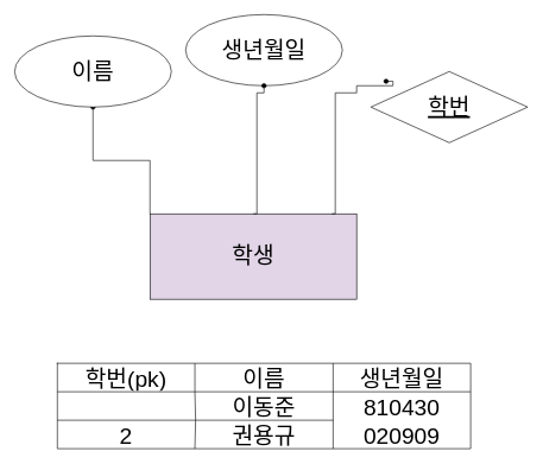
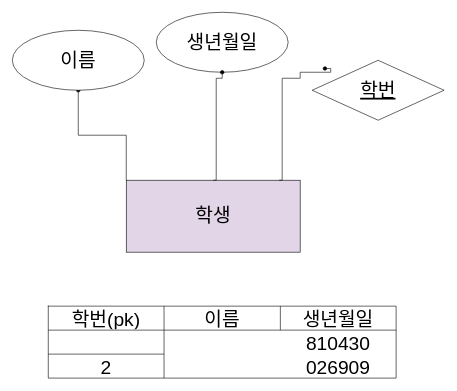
- <mxCell id="15" value="이동준" style="shape=partialRectangle;html=1;whiteSpace=wrap;connectable=0;fillColor=none;top=0;left=0;bottom=0;right=0;overflow=hidden;pointerEvents=1;fontSize=32;" vertex="1" parent="14"><mxGeometry x="193" width="194" height="40" as="geometry"><mxRectangle width="194" height="40" as="alternateBounds" /></mxGeometry></mxCell>
- <mxCell id="19" value="권용규" style="shape=partialRectangle;html=1;whiteSpace=wrap;connectable=0;fillColor=none;top=0;left=0;bottom=0;right=0;overflow=hidden;pointerEvents=1;fontSize=32;" vertex="1" parent="17"><mxGeometry x="193" width="194" height="40" as="geometry"><mxRectangle width="194" height="40" as="alternateBounds" /></mxGeometry></mxCell>
- <mxCell id="20" value="020909" style="shape=partialRectangle;html=1;whiteSpace=wrap;connectable=0;fillColor=none;top=0;left=0;bottom=0;right=0;overflow=hidden;pointerEvents=1;fontSize=32;" vertex="1" parent="17"><mxGeometry x="387" width="193" height="40" as="geometry"><mxRectangle width="193" height="40" as="alternateBounds" /></mxGeometry></mxCell>
+ <mxCell id="20" value="026909" style="shape=partialRectangle;html=1;whiteSpace=wrap;connectable=0;fillColor=none;top=0;left=0;bottom=0;right=0;overflow=hidden;pointerEvents=1;fontSize=32;" vertex="1" parent="17"><mxGeometry x="387" width="193" height="40" as="geometry"><mxRectangle width="193" height="40" as="alternateBounds" /></mxGeometry></mxCell>
